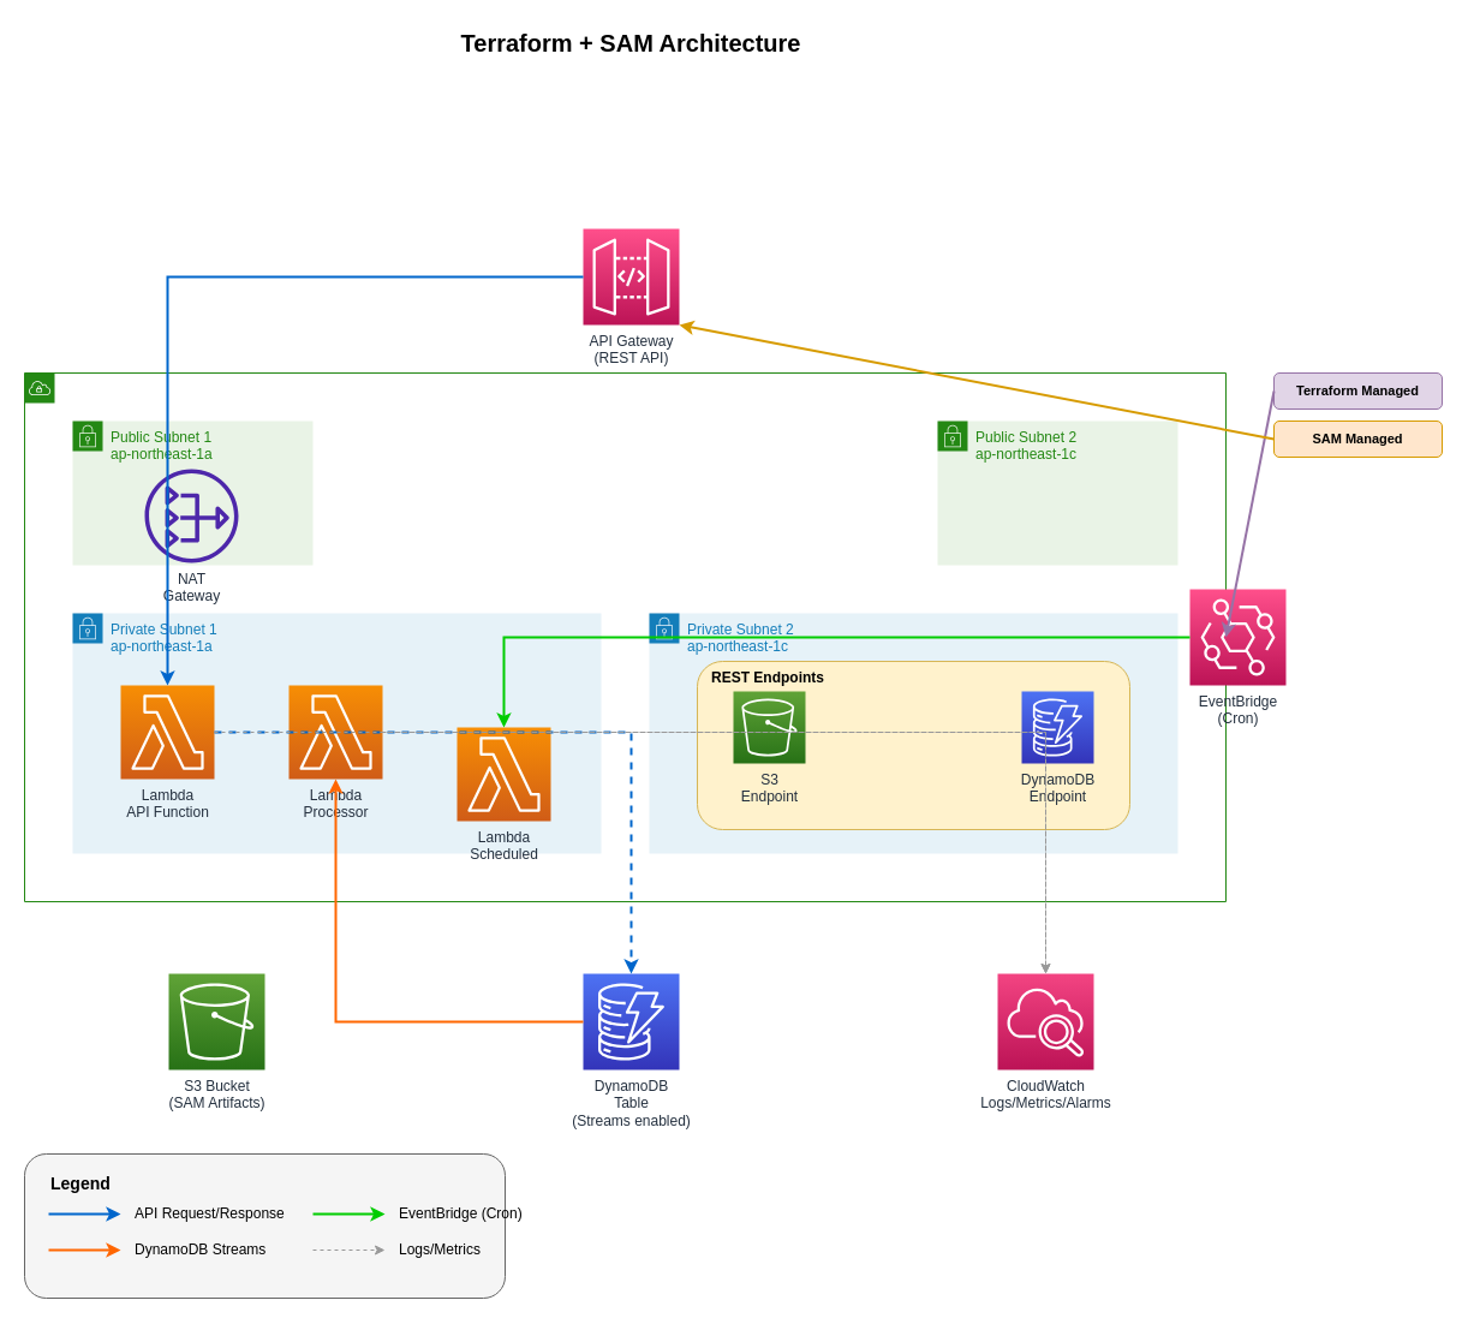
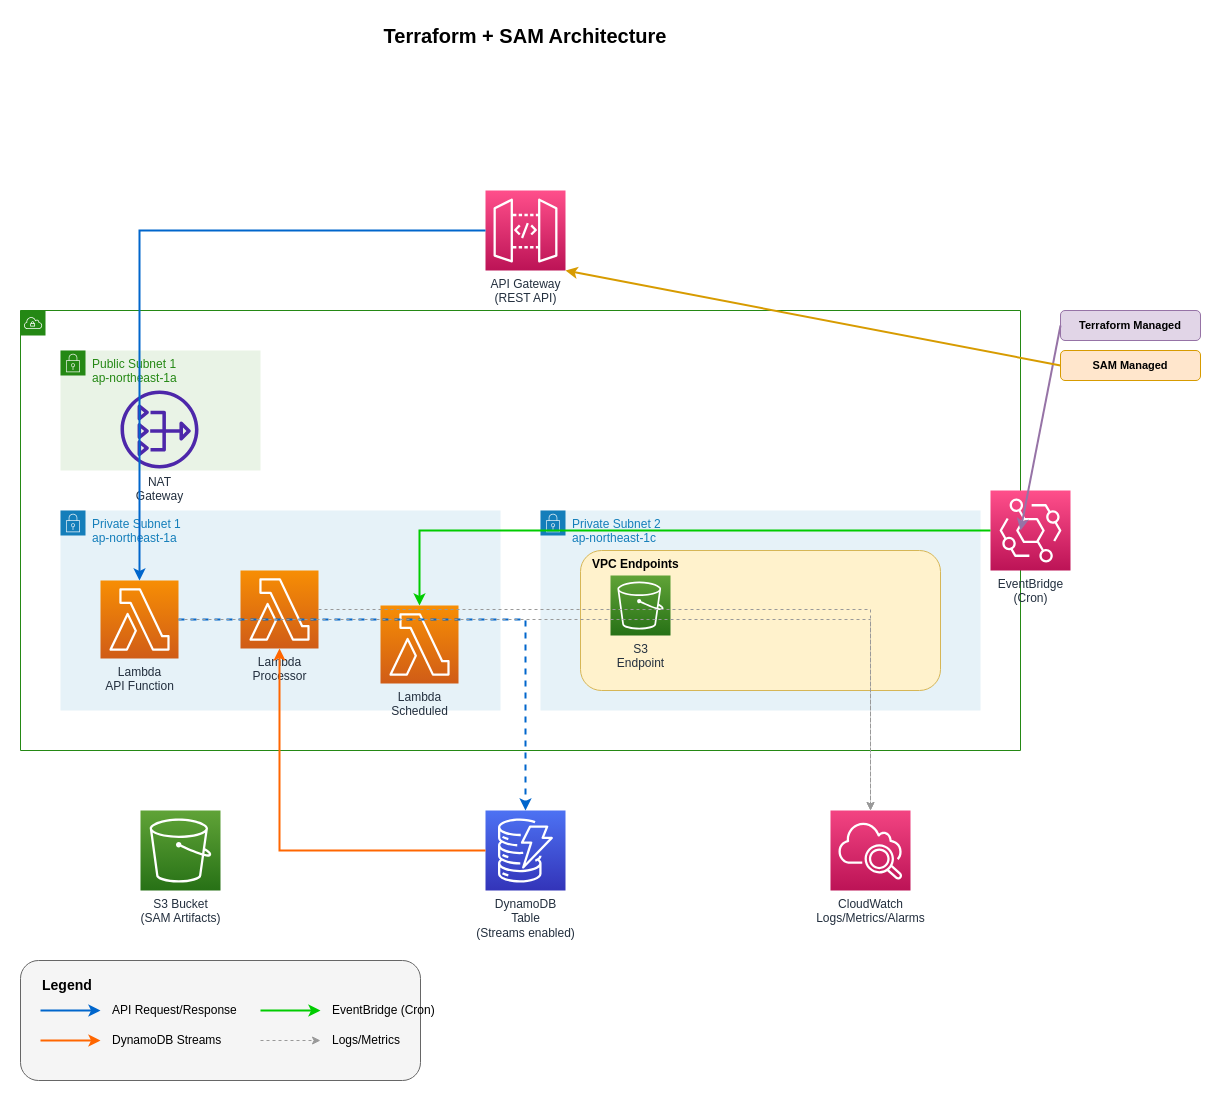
- <mxCell id="6" value="Public Subnet 2&lt;br&gt;ap-northeast-1c" style="points=[[0,0],[0.25,0],[0.5,0],[0.75,0],[1,0],[1,0.25],[1,0.5],[1,0.75],[1,1],[0.75,1],[0.5,1],[0.25,1],[0,1],[0,0.75],[0,0.5],[0,0.25]];outlineConnect=0;gradientColor=none;html=1;whiteSpace=wrap;fontSize=12;fontStyle=0;container=1;pointerEvents=0;collapsible=0;recursiveResize=0;shape=mxgraph.aws4.group;grIcon=mxgraph.aws4.group_security_group;grStroke=0;strokeColor=#248814;fillColor=#E9F3E6;verticalAlign=top;align=left;spacingLeft=30;fontColor=#248814;dashed=0;" vertex="1" parent="3"><mxGeometry x="760" y="40" width="200" height="120" as="geometry" /></mxCell>
- <mxCell id="12" value="REST Endpoints" style="rounded=1;whiteSpace=wrap;html=1;fillColor=#fff2cc;strokeColor=#d6b656;verticalAlign=top;align=left;spacingLeft=10;fontStyle=1;fontSize=12;" vertex="1" parent="11"><mxGeometry x="40" y="40" width="360" height="140" as="geometry" /></mxCell>
+ <mxCell id="12" value="VPC Endpoints" style="rounded=1;whiteSpace=wrap;html=1;fillColor=#fff2cc;strokeColor=#d6b656;verticalAlign=top;align=left;spacingLeft=10;fontStyle=1;fontSize=12;" vertex="1" parent="11"><mxGeometry x="40" y="40" width="360" height="140" as="geometry" /></mxCell>
- <mxCell id="14" value="DynamoDB&lt;br&gt;Endpoint" style="sketch=0;points=[[0,0,0],[0.25,0,0],[0.5,0,0],[0.75,0,0],[1,0,0],[0,1,0],[0.25,1,0],[0.5,1,0],[0.75,1,0],[1,1,0],[0,0.25,0],[0,0.5,0],[0,0.75,0],[1,0.25,0],[1,0.5,0],[1,0.75,0]];outlineConnect=0;fontColor=#232F3E;gradientColor=#4D72F3;gradientDirection=north;fillColor=#3334B9;strokeColor=#ffffff;dashed=0;verticalLabelPosition=bottom;verticalAlign=top;align=center;html=1;fontSize=12;fontStyle=0;aspect=fixed;shape=mxgraph.aws4.resourceIcon;resIcon=mxgraph.aws4.dynamodb;" vertex="1" parent="11"><mxGeometry x="310" y="65" width="60" height="60" as="geometry" /></mxCell>
- <mxCell id="8" value="Lambda&lt;br&gt;API Function" style="sketch=0;points=[[0,0,0],[0.25,0,0],[0.5,0,0],[0.75,0,0],[1,0,0],[0,1,0],[0.25,1,0],[0.5,1,0],[0.75,1,0],[1,1,0],[0,0.25,0],[0,0.5,0],[0,0.75,0],[1,0.25,0],[1,0.5,0],[1,0.75,0]];outlineConnect=0;fontColor=#232F3E;gradientColor=#F78E04;gradientDirection=north;fillColor=#D05C17;strokeColor=#ffffff;dashed=0;verticalLabelPosition=bottom;verticalAlign=top;align=center;html=1;fontSize=12;fontStyle=0;aspect=fixed;shape=mxgraph.aws4.resourceIcon;resIcon=mxgraph.aws4.lambda;" vertex="1" parent="7"><mxGeometry x="40" y="60" width="78" height="78" as="geometry" /></mxCell>
+ <mxCell id="8" value="Lambda&lt;br&gt;API Function" style="sketch=0;points=[[0,0,0],[0.25,0,0],[0.5,0,0],[0.75,0,0],[1,0,0],[0,1,0],[0.25,1,0],[0.5,1,0],[0.75,1,0],[1,1,0],[0,0.25,0],[0,0.5,0],[0,0.75,0],[1,0.25,0],[1,0.5,0],[1,0.75,0]];outlineConnect=0;fontColor=#232F3E;gradientColor=#F78E04;gradientDirection=north;fillColor=#D05C17;strokeColor=#ffffff;dashed=0;verticalLabelPosition=bottom;verticalAlign=top;align=center;html=1;fontSize=12;fontStyle=0;aspect=fixed;shape=mxgraph.aws4.resourceIcon;resIcon=mxgraph.aws4.lambda;" vertex="1" parent="7"><mxGeometry x="40" y="70" width="78" height="78" as="geometry" /></mxCell>
